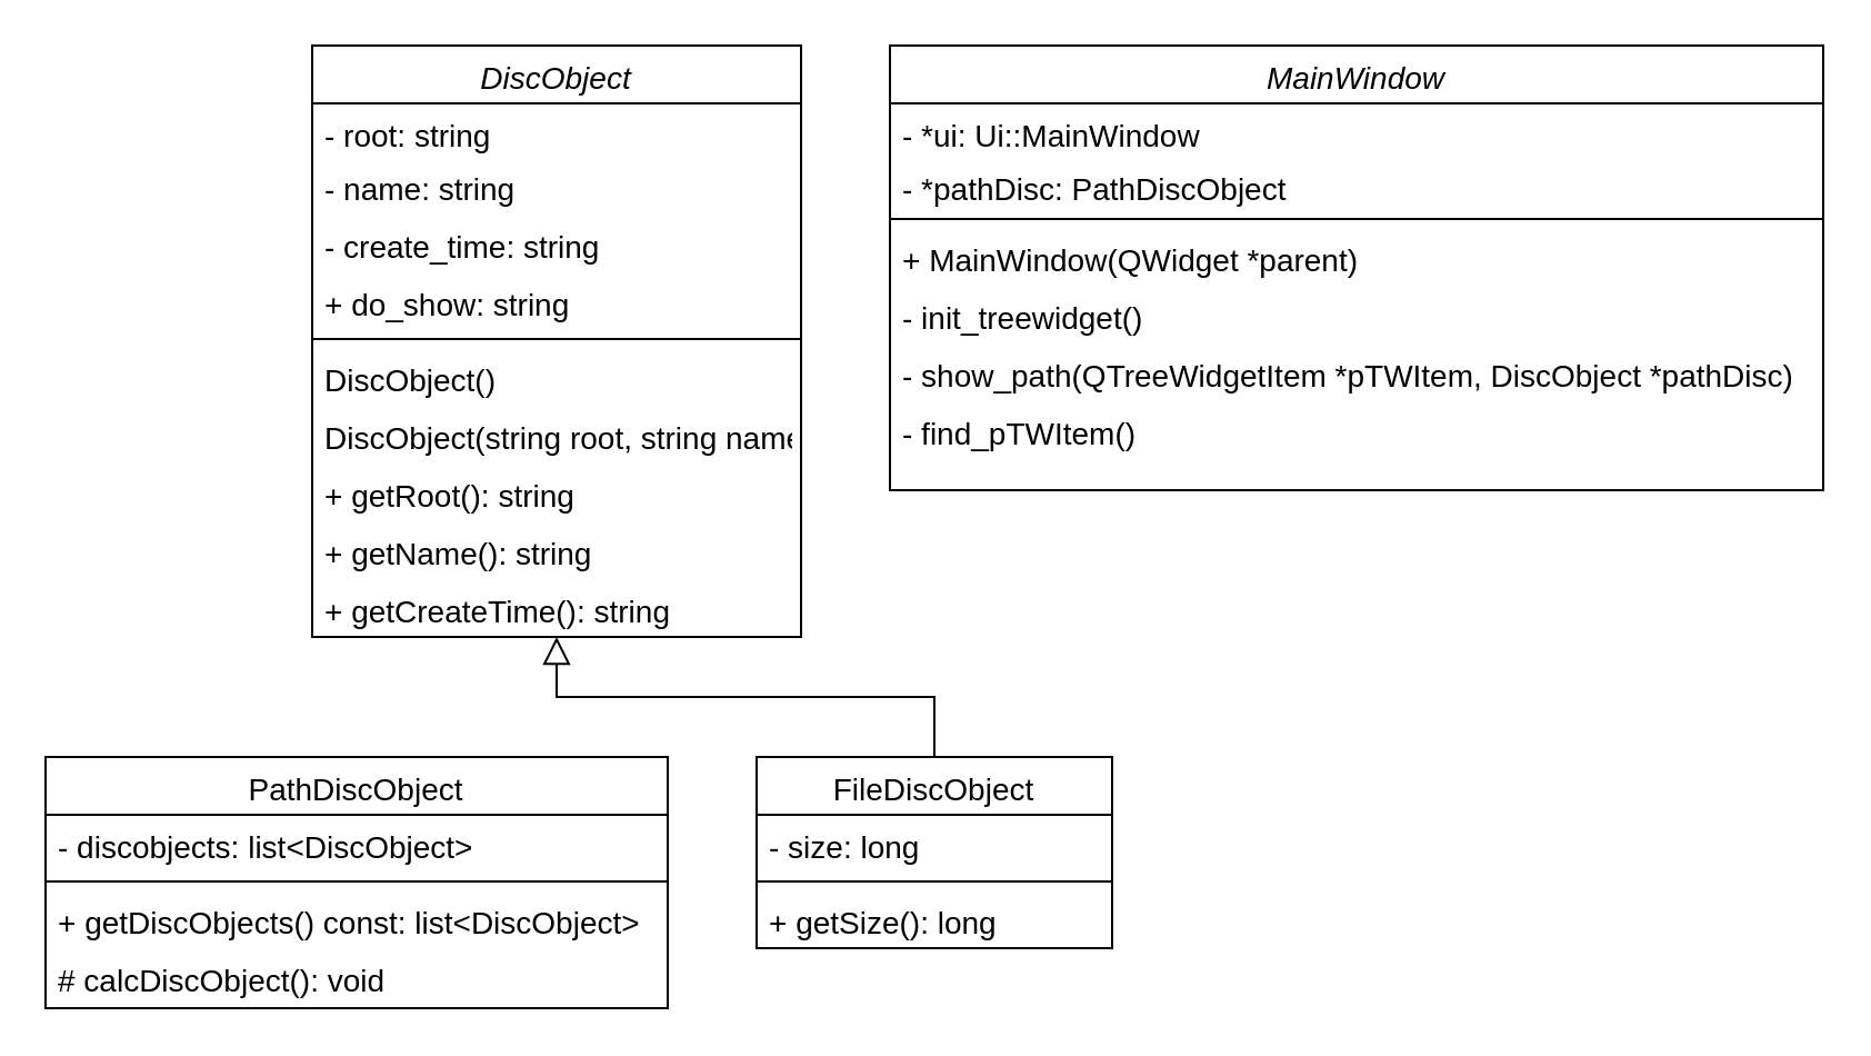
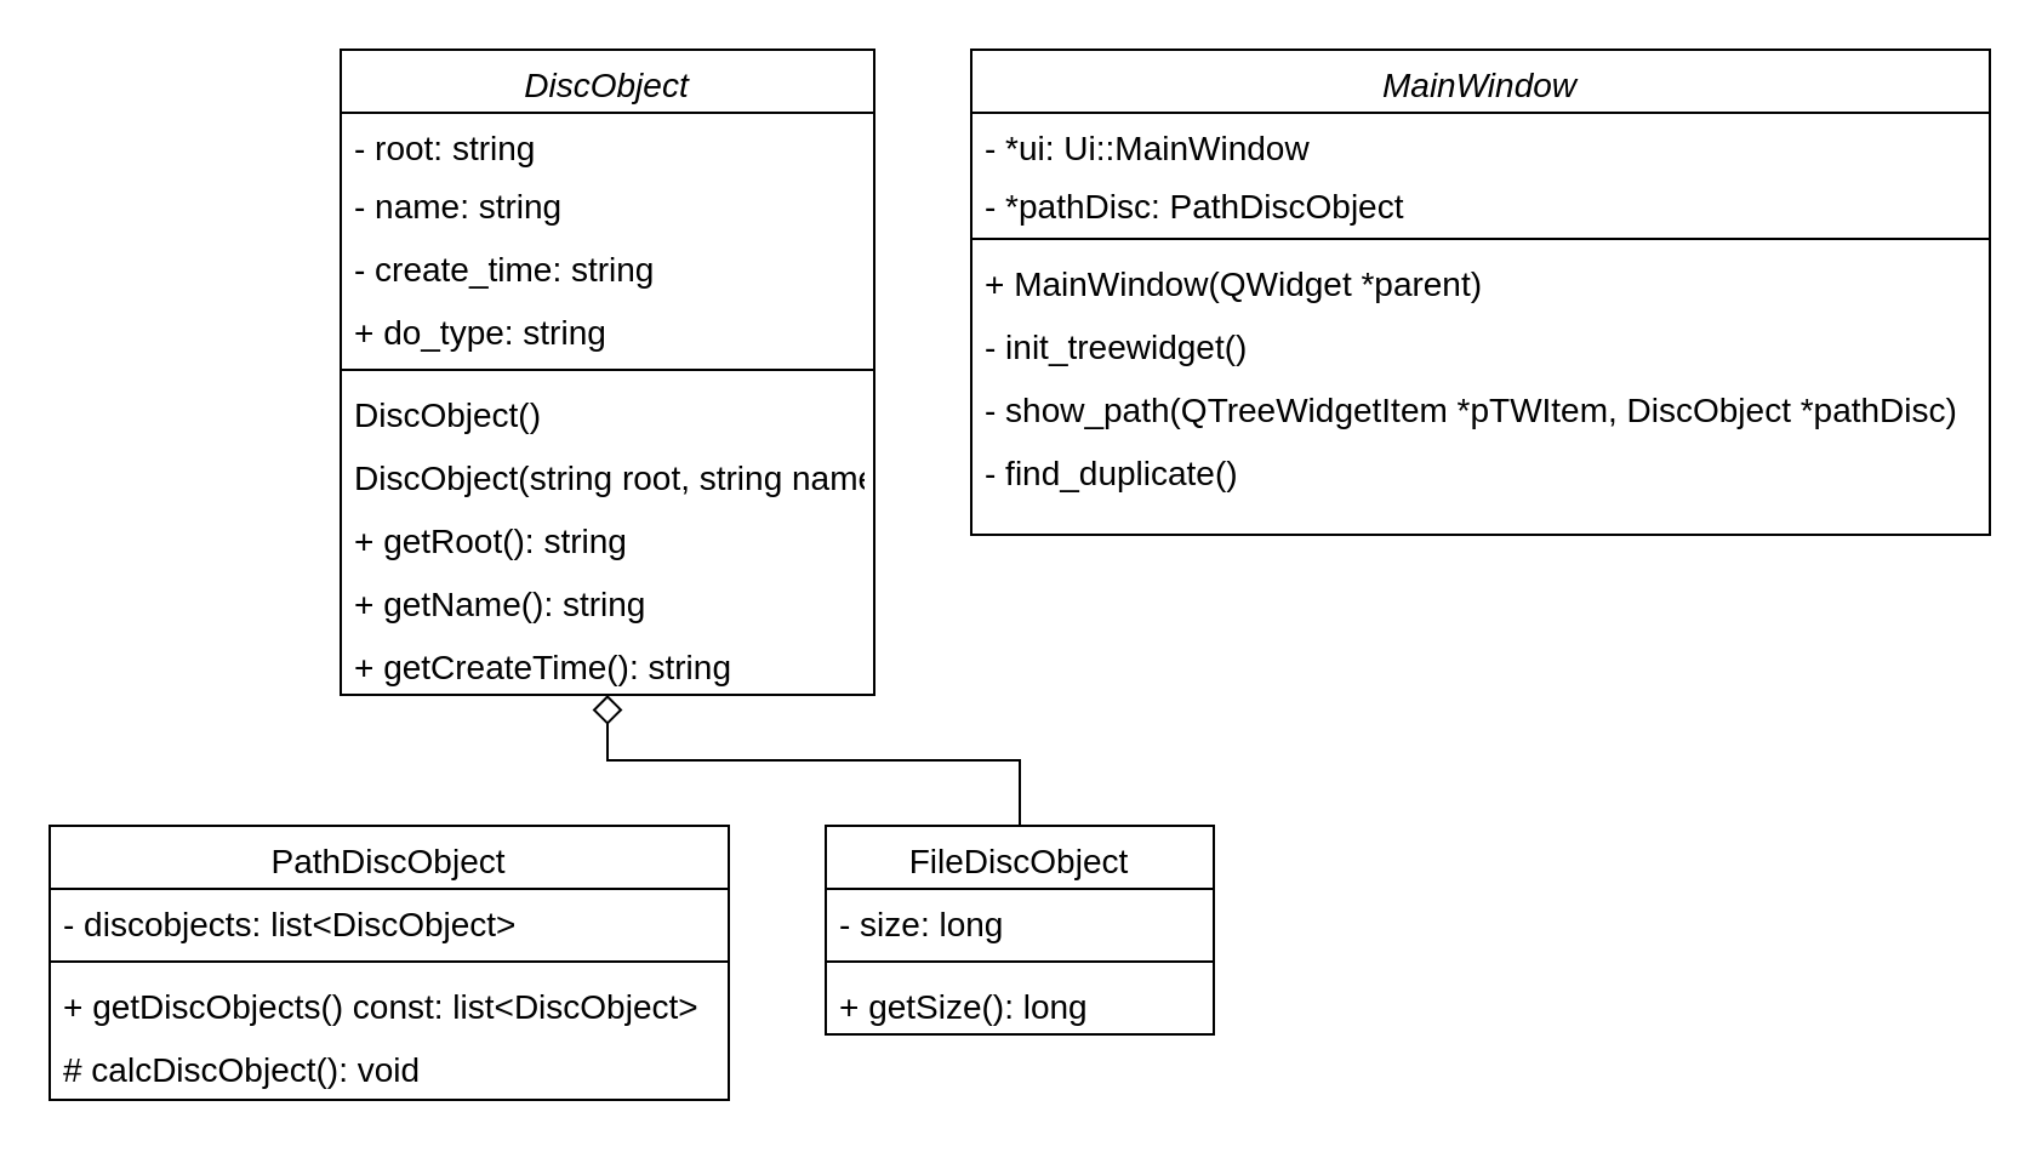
- <mxCell id="6" value="+ do_show: string" style="text;align=left;verticalAlign=top;spacingLeft=4;spacingRight=4;overflow=hidden;rotatable=0;points=[[0,0.5],[1,0.5]];portConstraint=eastwest;rounded=0;shadow=0;html=0;fontFamily=Helvetica;fontSize=14;" parent="2" vertex="1"><mxGeometry y="102" width="220" height="26" as="geometry" /></mxCell>
+ <mxCell id="6" value="+ do_type: string" style="text;align=left;verticalAlign=top;spacingLeft=4;spacingRight=4;overflow=hidden;rotatable=0;points=[[0,0.5],[1,0.5]];portConstraint=eastwest;rounded=0;shadow=0;html=0;fontFamily=Helvetica;fontSize=14;" parent="2" vertex="1"><mxGeometry y="102" width="220" height="26" as="geometry" /></mxCell>
- <mxCell id="30" value="- find_pTWItem()" style="text;align=left;verticalAlign=top;spacingLeft=4;spacingRight=4;overflow=hidden;rotatable=0;points=[[0,0.5],[1,0.5]];portConstraint=eastwest;fontFamily=Helvetica;fontSize=14;" vertex="1" parent="23"><mxGeometry y="160" width="420" height="26" as="geometry" /></mxCell>
+ <mxCell id="30" value="- find_duplicate()" style="text;align=left;verticalAlign=top;spacingLeft=4;spacingRight=4;overflow=hidden;rotatable=0;points=[[0,0.5],[1,0.5]];portConstraint=eastwest;fontFamily=Helvetica;fontSize=14;" vertex="1" parent="23"><mxGeometry y="160" width="420" height="26" as="geometry" /></mxCell>
- <mxCell id="22" value="" style="endArrow=block;endSize=10;endFill=0;shadow=0;strokeWidth=1;rounded=0;edgeStyle=elbowEdgeStyle;elbow=vertical;fontFamily=Helvetica;fontSize=14;align=left;" parent="1" source="18" target="2" edge="1"><mxGeometry width="160" relative="1" as="geometry"><mxPoint x="170" y="323" as="sourcePoint" /><mxPoint x="270" y="221" as="targetPoint" /></mxGeometry></mxCell>
+ <mxCell id="22" value="" style="endArrow=diamond;endSize=10;endFill=0;shadow=0;strokeWidth=1;rounded=0;edgeStyle=elbowEdgeStyle;elbow=vertical;fontFamily=Helvetica;fontSize=14;align=left;" parent="1" source="18" target="2" edge="1"><mxGeometry width="160" relative="1" as="geometry"><mxPoint x="170" y="323" as="sourcePoint" /><mxPoint x="270" y="221" as="targetPoint" /></mxGeometry></mxCell>
